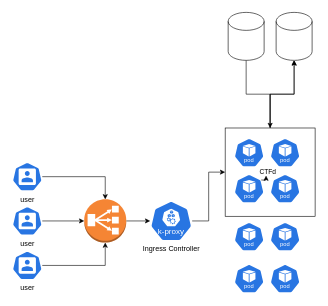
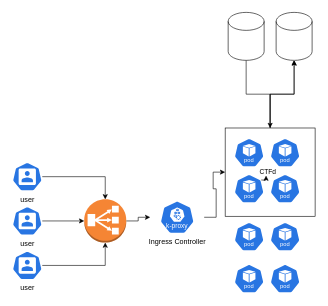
- <mxCell id="9" value="Ingress Controller" style="aspect=fixed;sketch=0;html=1;dashed=0;whitespace=wrap;verticalLabelPosition=bottom;verticalAlign=top;fillColor=#2875E2;strokeColor=#ffffff;points=[[0.005,0.63,0],[0.1,0.2,0],[0.9,0.2,0],[0.5,0,0],[0.995,0.63,0],[0.72,0.99,0],[0.5,1,0],[0.28,0.99,0]];shape=mxgraph.kubernetes.icon2;kubernetesLabel=1;prIcon=k_proxy" vertex="1" parent="1"><mxGeometry x="250" y="334.2" width="70" height="67.2" as="geometry" /></mxCell>
+ <mxCell id="9" value="Ingress Controller" style="aspect=fixed;sketch=0;html=1;dashed=0;whitespace=wrap;verticalLabelPosition=bottom;verticalAlign=top;fillColor=#2875E2;strokeColor=#ffffff;points=[[0.005,0.63,0],[0.1,0.2,0],[0.9,0.2,0],[0.5,0,0],[0.995,0.63,0],[0.72,0.99,0],[0.5,1,0],[0.28,0.99,0]];shape=mxgraph.kubernetes.icon2;kubernetesLabel=1;prIcon=k_proxy" vertex="1" parent="1"><mxGeometry x="250" y="334.2" width="90" height="55" as="geometry" /></mxCell>
